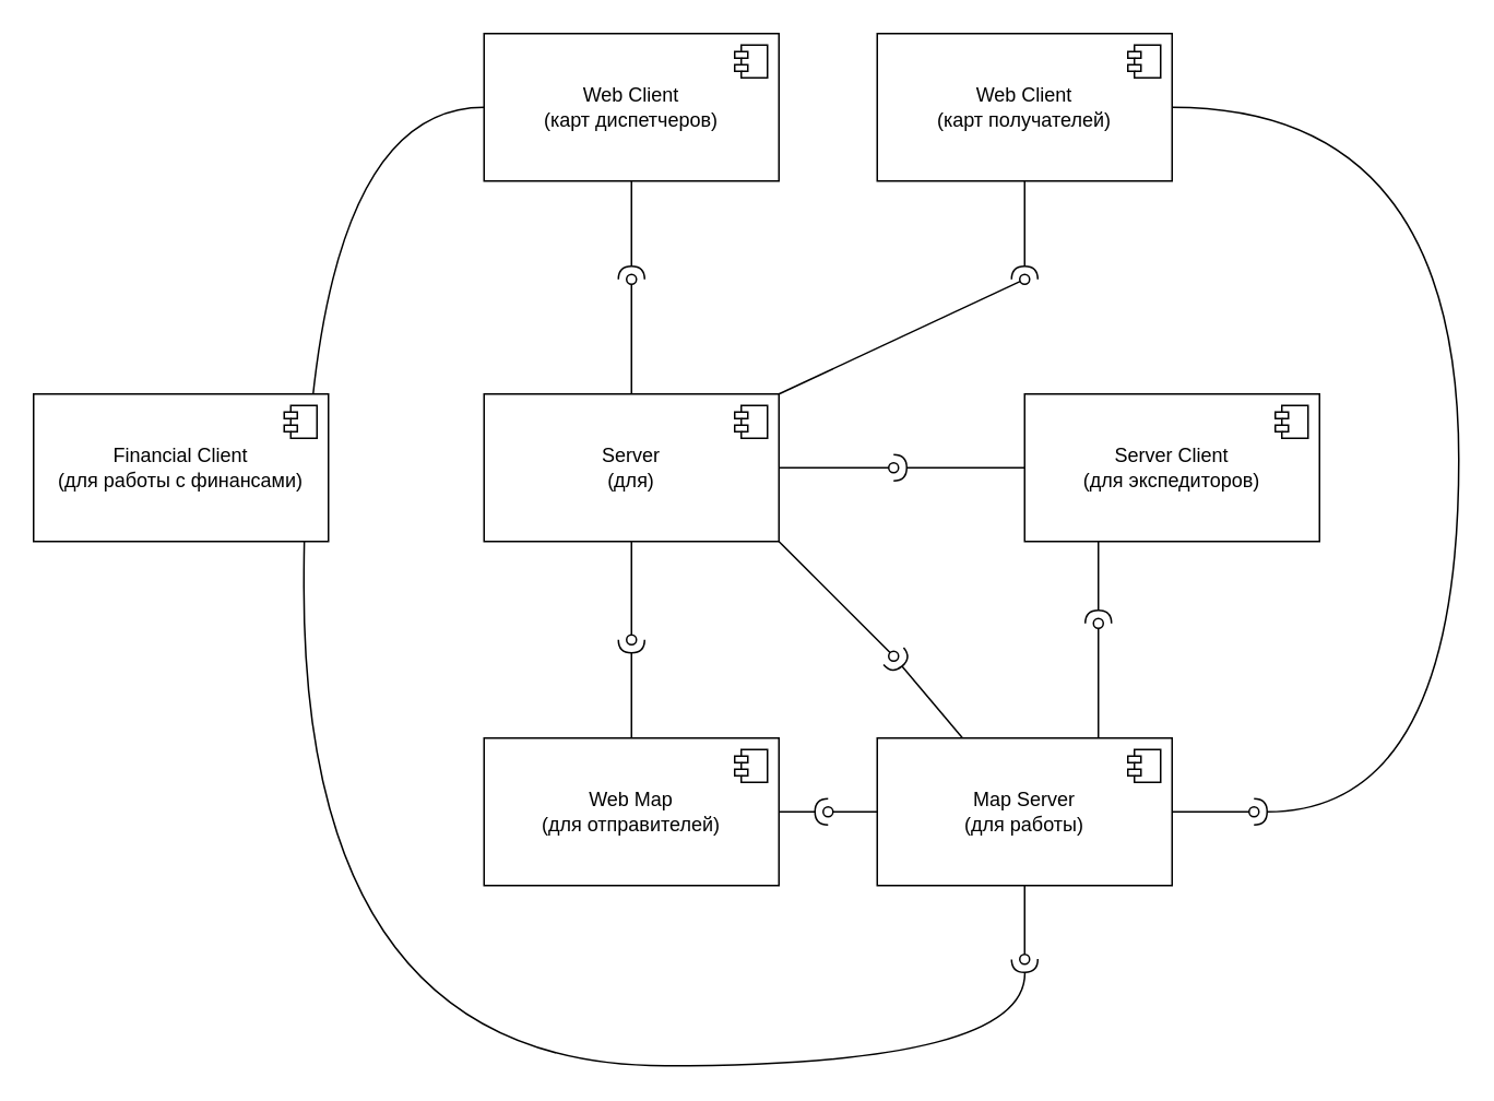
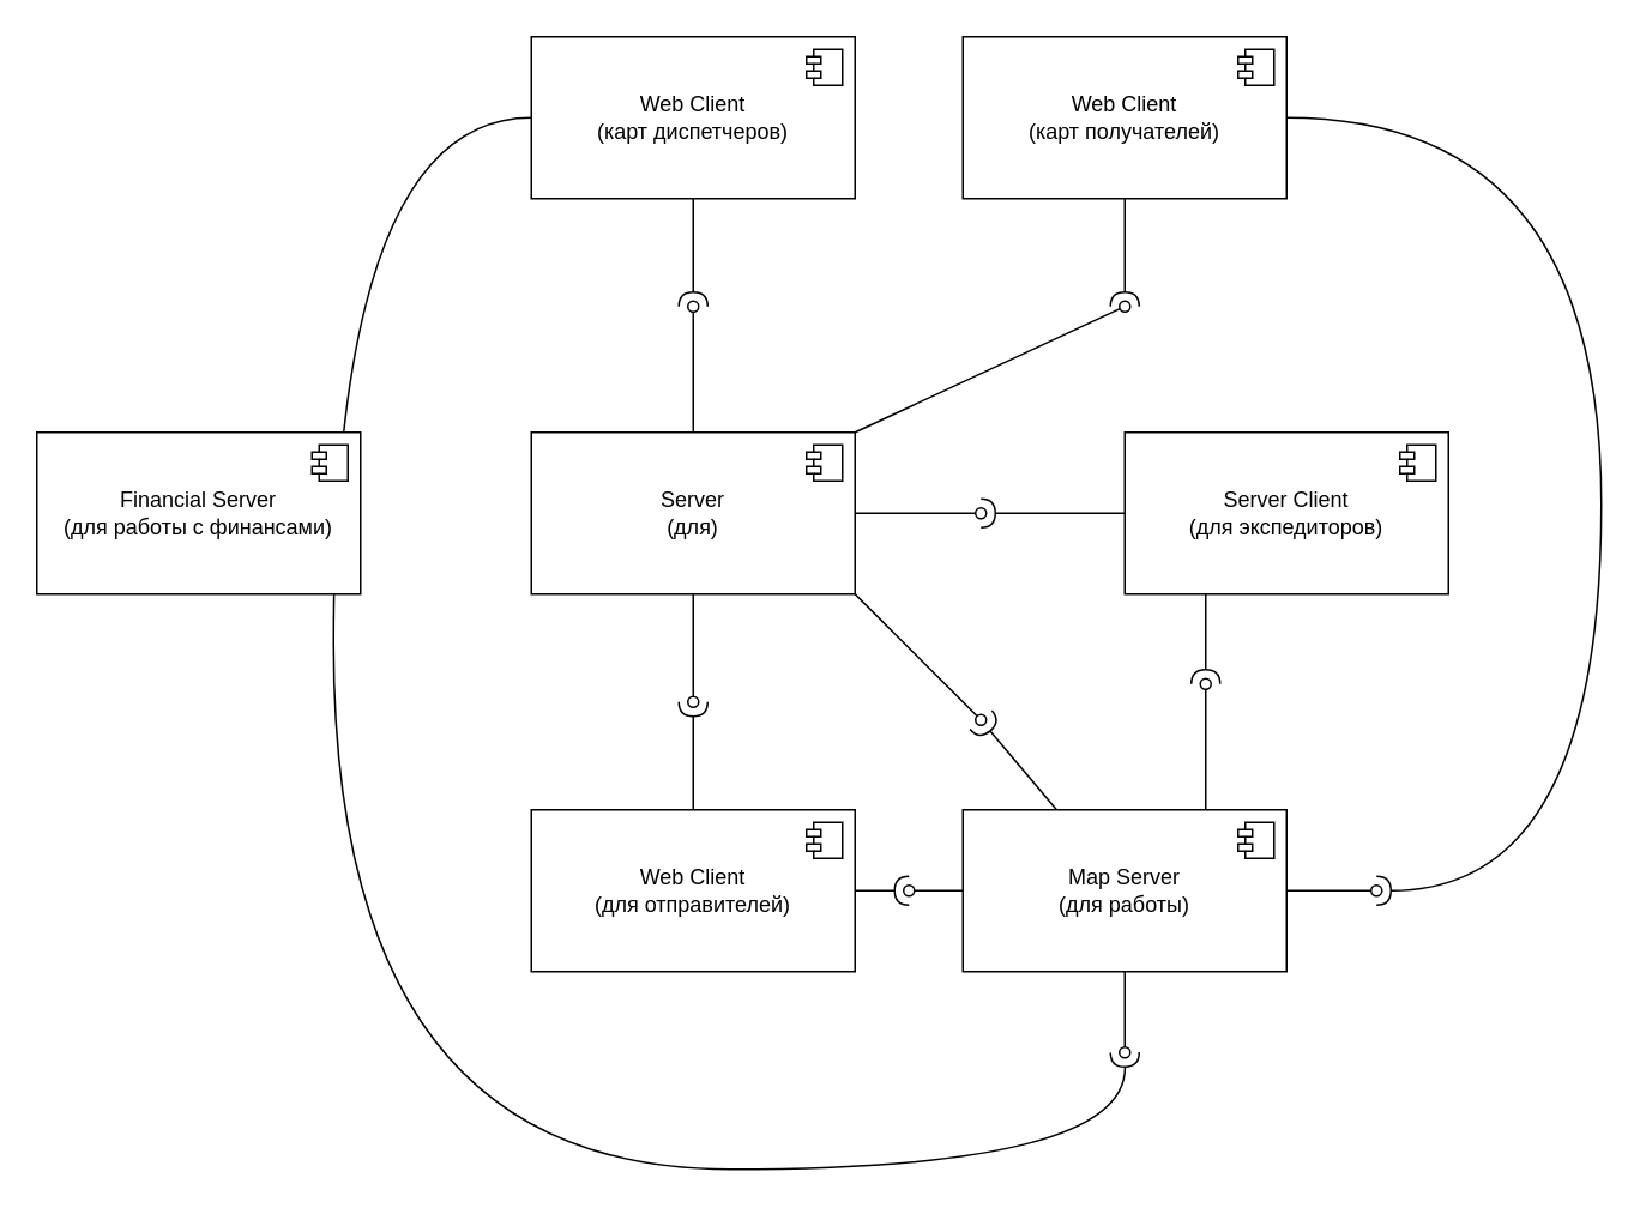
- <mxCell id="32" value="&lt;div&gt;Financial Client&lt;/div&gt;&lt;div&gt;&lt;span style=&quot;background-color: initial;&quot;&gt;(для работы с финансами)&lt;/span&gt;&lt;br&gt;&lt;/div&gt;" style="html=1;dropTarget=0;whiteSpace=wrap;" vertex="1" parent="1"><mxGeometry x="20" y="240" width="180" height="90" as="geometry" /></mxCell>
+ <mxCell id="32" value="&lt;div&gt;Financial Server&lt;/div&gt;&lt;div&gt;&lt;span style=&quot;background-color: initial;&quot;&gt;(для работы с финансами)&lt;/span&gt;&lt;br&gt;&lt;/div&gt;" style="html=1;dropTarget=0;whiteSpace=wrap;" vertex="1" parent="1"><mxGeometry x="20" y="240" width="180" height="90" as="geometry" /></mxCell>
- <mxCell id="16" value="&lt;div&gt;Web Map&lt;/div&gt;&lt;div&gt;&lt;span style=&quot;background-color: initial;&quot;&gt;(для отправителей)&lt;/span&gt;&lt;br&gt;&lt;/div&gt;" style="html=1;dropTarget=0;whiteSpace=wrap;" parent="1" vertex="1"><mxGeometry x="295" y="450" width="180" height="90" as="geometry" /></mxCell>
+ <mxCell id="16" value="&lt;div&gt;Web Client&lt;/div&gt;&lt;div&gt;&lt;span style=&quot;background-color: initial;&quot;&gt;(для отправителей)&lt;/span&gt;&lt;br&gt;&lt;/div&gt;" style="html=1;dropTarget=0;whiteSpace=wrap;" parent="1" vertex="1"><mxGeometry x="295" y="450" width="180" height="90" as="geometry" /></mxCell>
